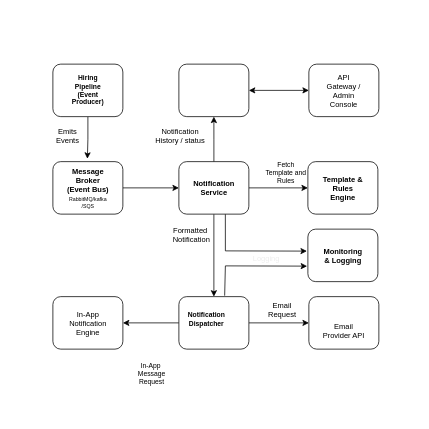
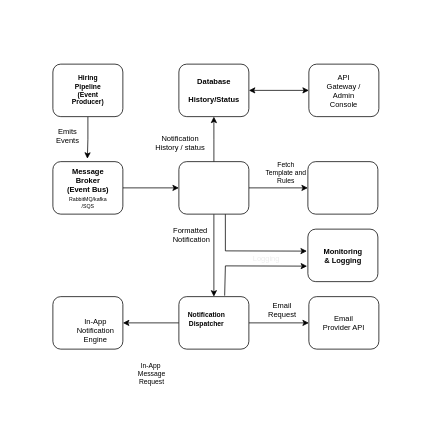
+ <mxCell id="22" value="&lt;span id=&quot;docs-internal-guid-7c4b9387-7fff-4b0f-97bd-b4638f1a47c0&quot;&gt;&lt;span style=&quot;font-family: Arial, sans-serif; background-color: transparent; font-weight: 700; font-variant-numeric: normal; font-variant-east-asian: normal; font-variant-alternates: normal; font-variant-position: normal; font-variant-emoji: normal; vertical-align: baseline; white-space-collapse: preserve;&quot;&gt;Database&lt;/span&gt;&lt;/span&gt;&lt;div&gt;&lt;font face=&quot;Arial, sans-serif&quot;&gt;&lt;span style=&quot;white-space-collapse: preserve;&quot;&gt;&lt;b&gt;&lt;br&gt;&lt;/b&gt;&lt;/span&gt;&lt;/font&gt;&lt;div&gt;&lt;font face=&quot;Arial, sans-serif&quot;&gt;&lt;span style=&quot;white-space-collapse: preserve;&quot;&gt;&lt;b&gt;History/Status&lt;/b&gt;&lt;/span&gt;&lt;/font&gt;&lt;/div&gt;&lt;/div&gt;" style="text;html=1;align=center;verticalAlign=middle;whiteSpace=wrap;rounded=0;fontSize=10;fontColor=default;" parent="1" vertex="1"><mxGeometry x="254.66" width="60" height="30" as="geometry" y="105" /></mxCell>
- <mxCell id="40" value="Notification History / status" style="text;html=1;align=center;verticalAlign=middle;whiteSpace=wrap;rounded=0;fontSize=10;" vertex="1" parent="1"><mxGeometry x="200" y="165" width="80" height="30" as="geometry" /></mxCell>
+ <mxCell id="40" value="Notification History / status" style="text;html=1;align=center;verticalAlign=middle;whiteSpace=wrap;rounded=0;fontSize=10;" vertex="1" parent="1"><mxGeometry x="200" y="175" width="80" height="30" as="geometry" /></mxCell>
- <mxCell id="13" value="&lt;span id=&quot;docs-internal-guid-e67e444a-7fff-6dfa-3dd0-bdd263197cf3&quot;&gt;&lt;span style=&quot;font-family: Arial, sans-serif; color: rgb(0, 0, 0); background-color: transparent; font-weight: 700; font-variant-numeric: normal; font-variant-east-asian: normal; font-variant-alternates: normal; font-variant-position: normal; font-variant-emoji: normal; vertical-align: baseline; white-space-collapse: preserve;&quot;&gt;Notification Service&lt;/span&gt;&lt;/span&gt;" style="text;html=1;align=center;verticalAlign=middle;whiteSpace=wrap;rounded=0;fontSize=10;" parent="1" vertex="1"><mxGeometry x="254.66" y="235" width="60" height="30" as="geometry" /></mxCell>
- <mxCell id="15" value="&lt;span id=&quot;docs-internal-guid-12f258bf-7fff-274f-b9d1-225995993ab8&quot;&gt;&lt;span style=&quot;font-family: Arial, sans-serif; color: rgb(0, 0, 0); background-color: transparent; font-weight: 700; font-variant-numeric: normal; font-variant-east-asian: normal; font-variant-alternates: normal; font-variant-position: normal; font-variant-emoji: normal; vertical-align: baseline; white-space-collapse: preserve;&quot;&gt;Template &amp;amp; Rules Engine&lt;/span&gt;&lt;/span&gt;" style="text;html=1;align=center;verticalAlign=middle;whiteSpace=wrap;rounded=0;fontSize=10;" parent="1" vertex="1"><mxGeometry x="426.67" y="235" width="60" height="30" as="geometry" /></mxCell>
- <mxCell id="24" value="&lt;span id=&quot;docs-internal-guid-e9900278-7fff-a26c-2891-a301e3adbf26&quot;&gt;&lt;span style=&quot;font-family: Arial, sans-serif; color: rgb(0, 0, 0); background-color: transparent; font-variant-numeric: normal; font-variant-east-asian: normal; font-variant-alternates: normal; font-variant-position: normal; font-variant-emoji: normal; vertical-align: baseline; white-space-collapse: preserve;&quot;&gt;In-App Notification Engine&lt;/span&gt;&lt;/span&gt;" style="text;html=1;align=center;verticalAlign=middle;whiteSpace=wrap;rounded=0;fontSize=10;" parent="1" vertex="1"><mxGeometry x="86.67" y="415" width="60" height="30" as="geometry" /></mxCell>
+ <mxCell id="24" value="&lt;span id=&quot;docs-internal-guid-e9900278-7fff-a26c-2891-a301e3adbf26&quot;&gt;&lt;span style=&quot;font-family: Arial, sans-serif; color: rgb(0, 0, 0); background-color: transparent; font-variant-numeric: normal; font-variant-east-asian: normal; font-variant-alternates: normal; font-variant-position: normal; font-variant-emoji: normal; vertical-align: baseline; white-space-collapse: preserve;&quot;&gt;In-App Notification Engine&lt;/span&gt;&lt;/span&gt;" style="text;html=1;align=center;verticalAlign=middle;whiteSpace=wrap;rounded=0;fontSize=10;" parent="1" vertex="1"><mxGeometry x="96.67" y="425" width="60" height="30" as="geometry" /></mxCell>
- <mxCell id="28" value="&lt;span id=&quot;docs-internal-guid-7a2a0dfa-7fff-eb86-94e7-f7be8abcc784&quot;&gt;&lt;span style=&quot;font-family: Arial, sans-serif; color: rgb(0, 0, 0); background-color: transparent; font-variant-numeric: normal; font-variant-east-asian: normal; font-variant-alternates: normal; font-variant-position: normal; font-variant-emoji: normal; vertical-align: baseline; white-space-collapse: preserve;&quot;&gt;Email Provider API&lt;/span&gt;&lt;/span&gt;" style="text;html=1;align=center;verticalAlign=middle;whiteSpace=wrap;rounded=0;fontSize=10;" parent="1" vertex="1"><mxGeometry x="427.99" y="425" width="60" height="30" as="geometry" /></mxCell>
+ <mxCell id="28" value="&lt;span id=&quot;docs-internal-guid-7a2a0dfa-7fff-eb86-94e7-f7be8abcc784&quot;&gt;&lt;span style=&quot;font-family: Arial, sans-serif; color: rgb(0, 0, 0); background-color: transparent; font-variant-numeric: normal; font-variant-east-asian: normal; font-variant-alternates: normal; font-variant-position: normal; font-variant-emoji: normal; vertical-align: baseline; white-space-collapse: preserve;&quot;&gt;Email Provider API&lt;/span&gt;&lt;/span&gt;" style="text;html=1;align=center;verticalAlign=middle;whiteSpace=wrap;rounded=0;fontSize=10;" parent="1" vertex="1"><mxGeometry x="427.99" y="415" width="60" height="30" as="geometry" /></mxCell>
